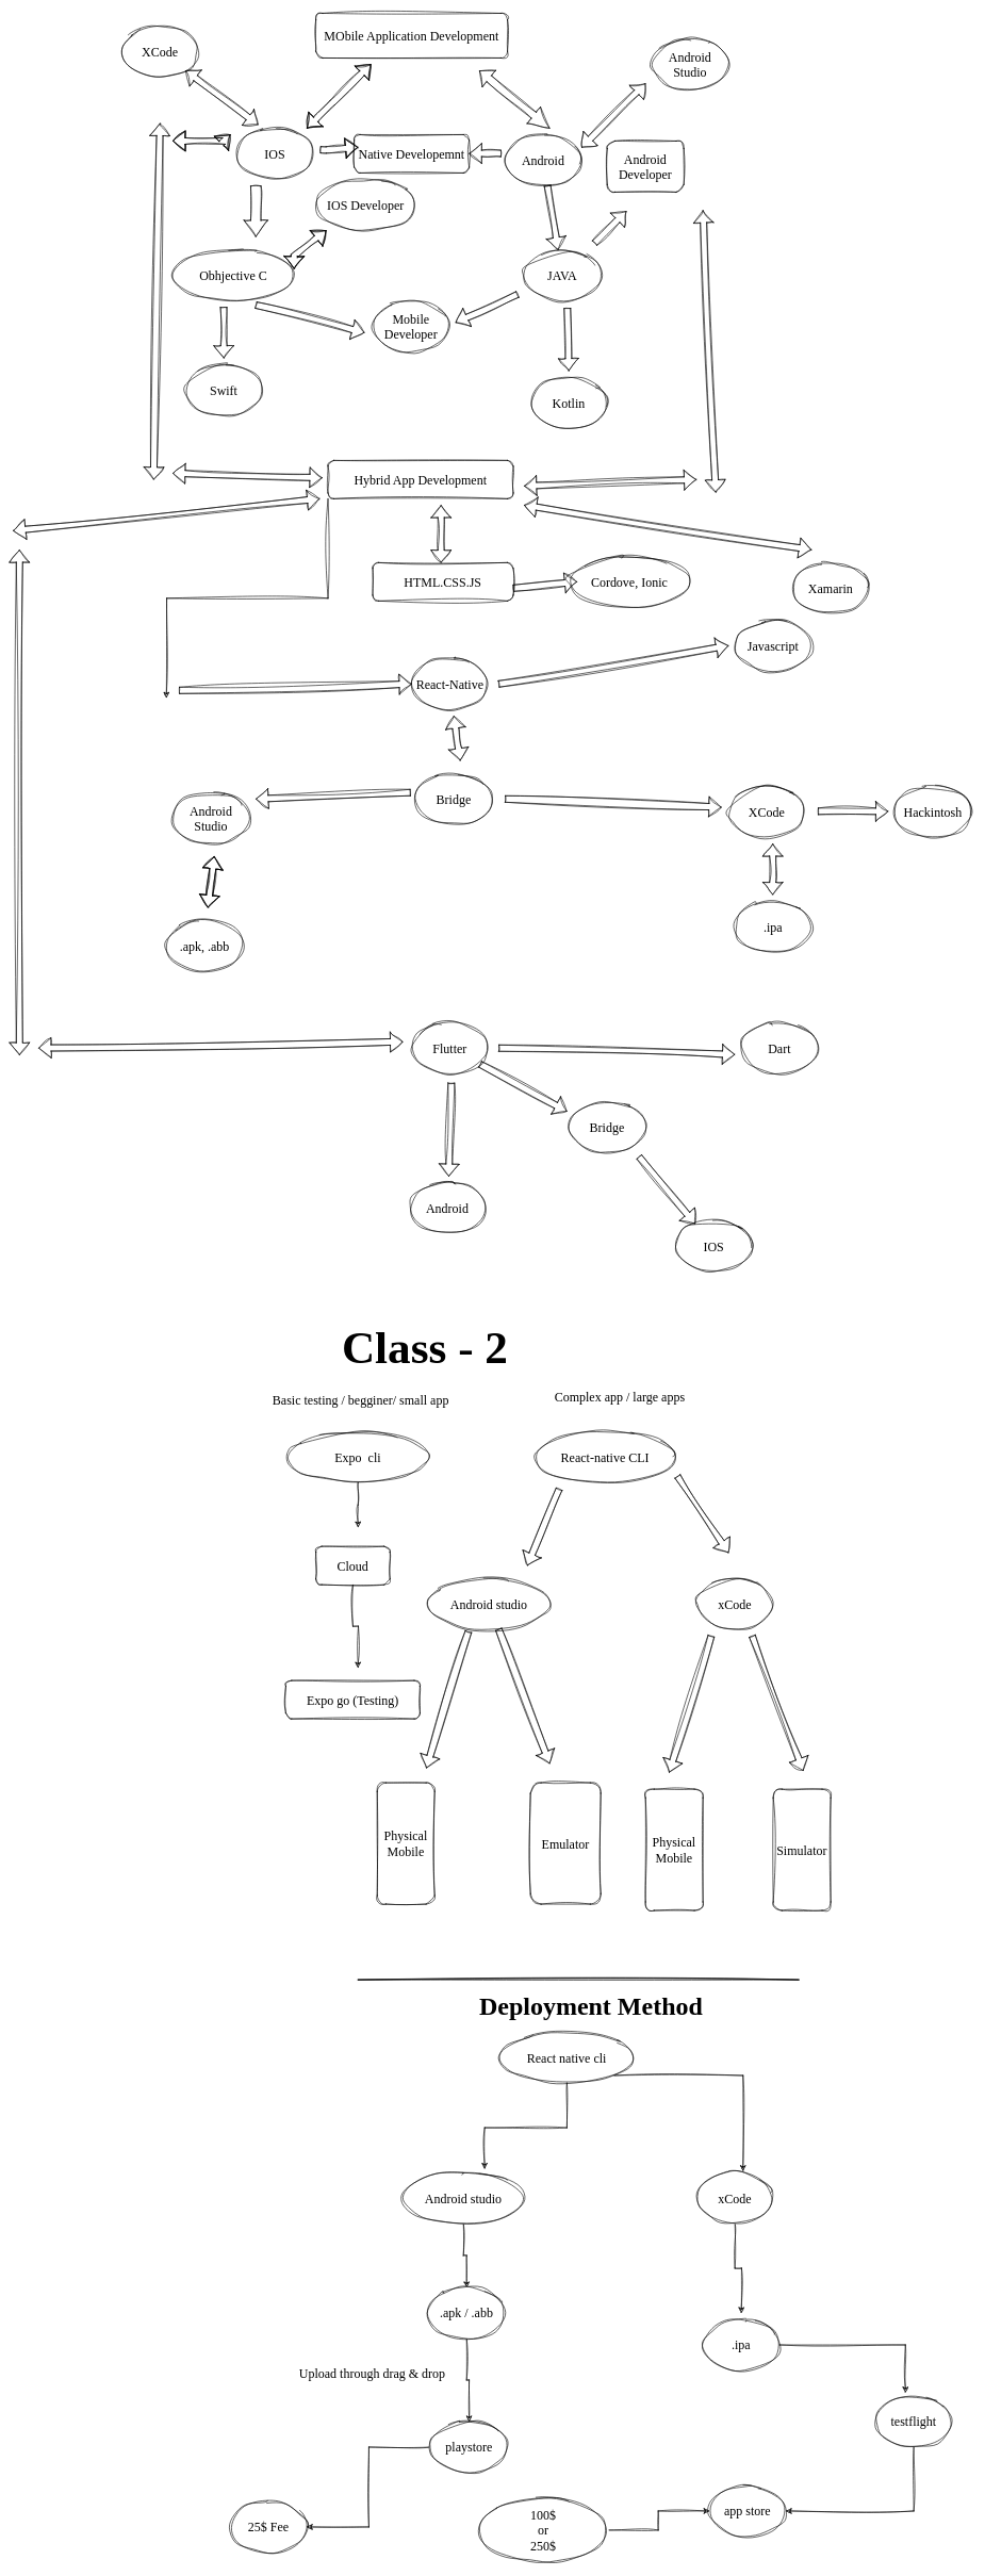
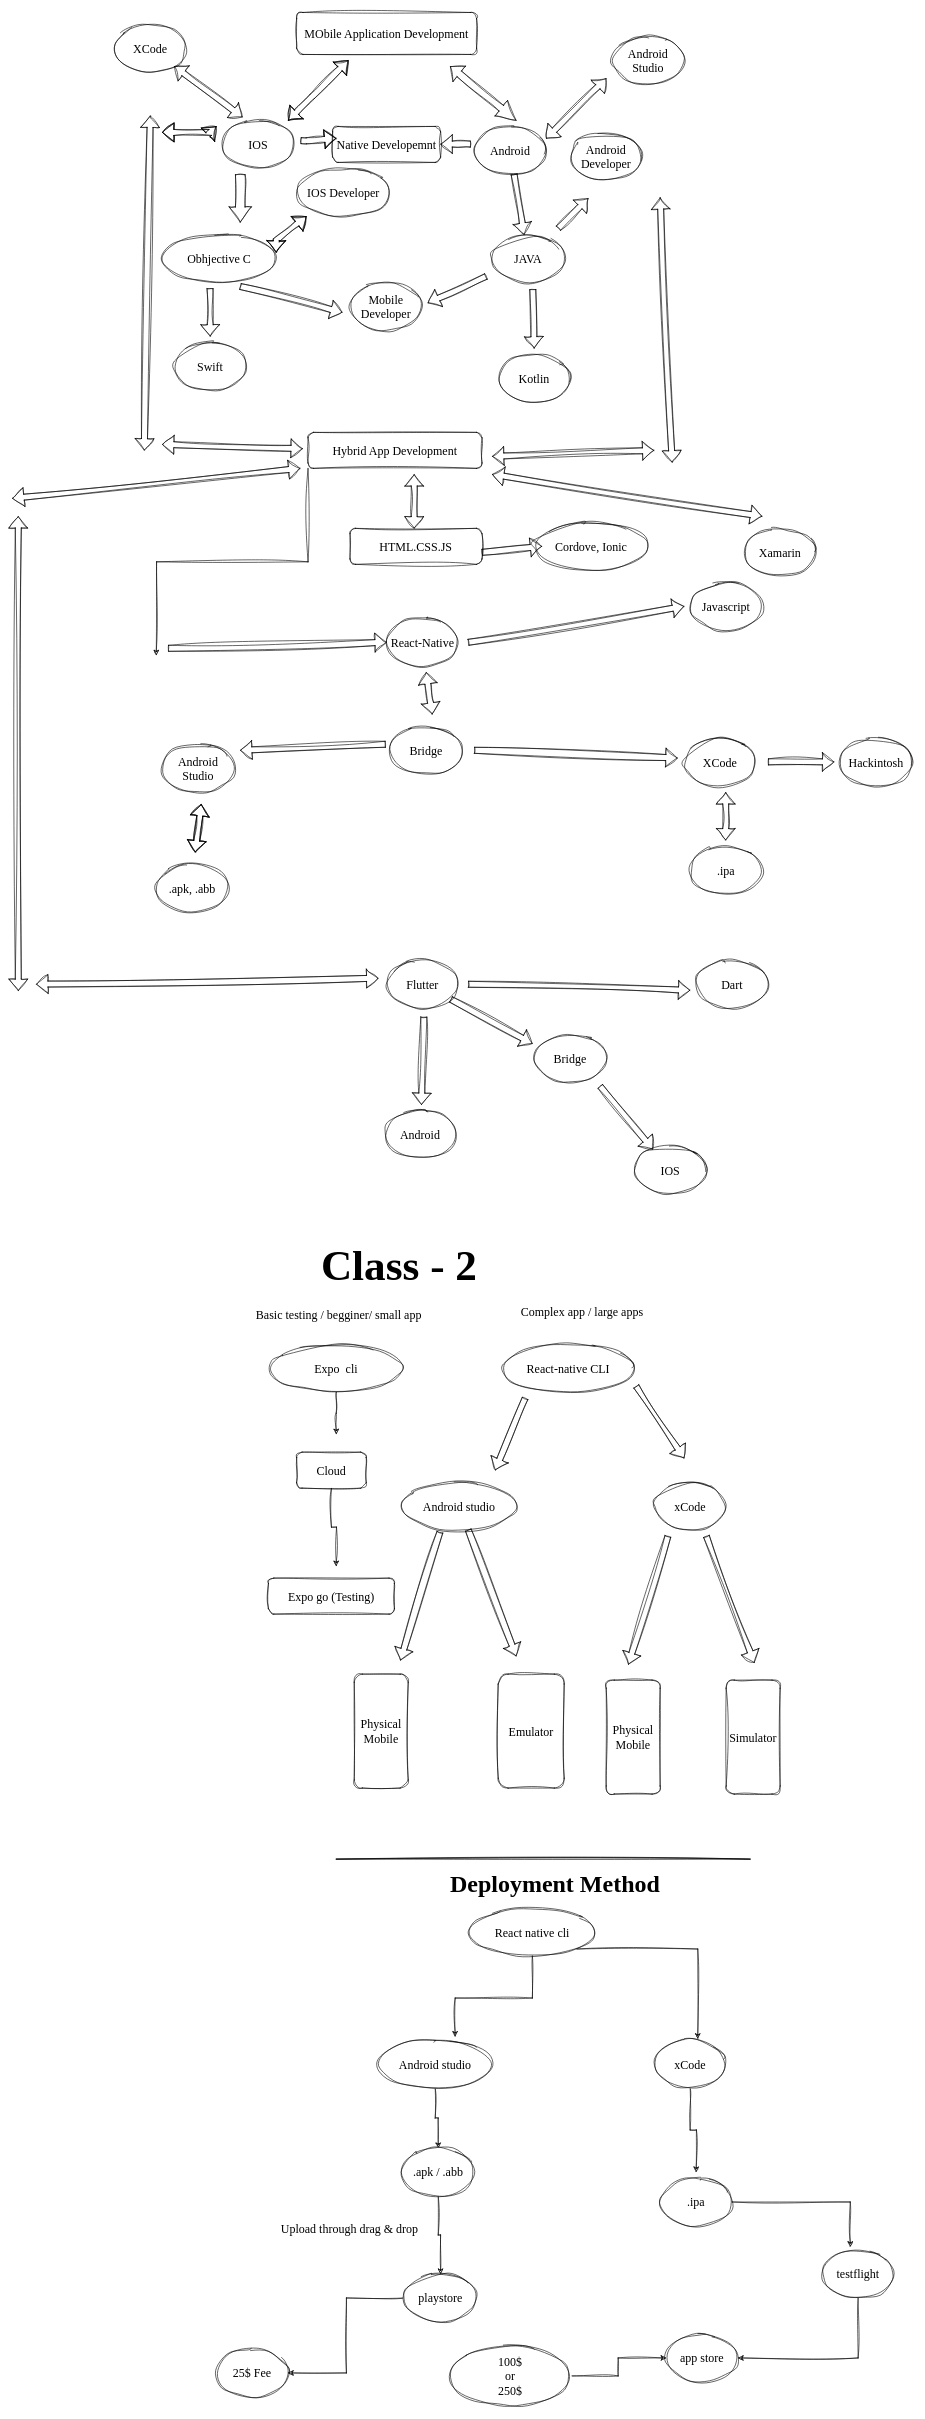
- <mxCell id="13" value="Android Developer" style="whiteSpace=wrap;html=1;sketch=1;hachureGap=4;jiggle=2;curveFitting=1;fontFamily=Architects Daughter;fontSource=https%3A%2F%2Ffonts.googleapis.com%2Fcss%3Ffamily%3DArchitects%2BDaughter;fontSize=20;rounded=1;" parent="1" vertex="1"><mxGeometry x="950" y="220" width="120" height="80" as="geometry" /></mxCell>
+ <mxCell id="13" value="Android Developer" style="ellipse;whiteSpace=wrap;html=1;sketch=1;hachureGap=4;jiggle=2;curveFitting=1;fontFamily=Architects Daughter;fontSource=https%3A%2F%2Ffonts.googleapis.com%2Fcss%3Ffamily%3DArchitects%2BDaughter;fontSize=20;" parent="1" vertex="1"><mxGeometry x="950" y="220" width="120" height="80" as="geometry" /></mxCell>
